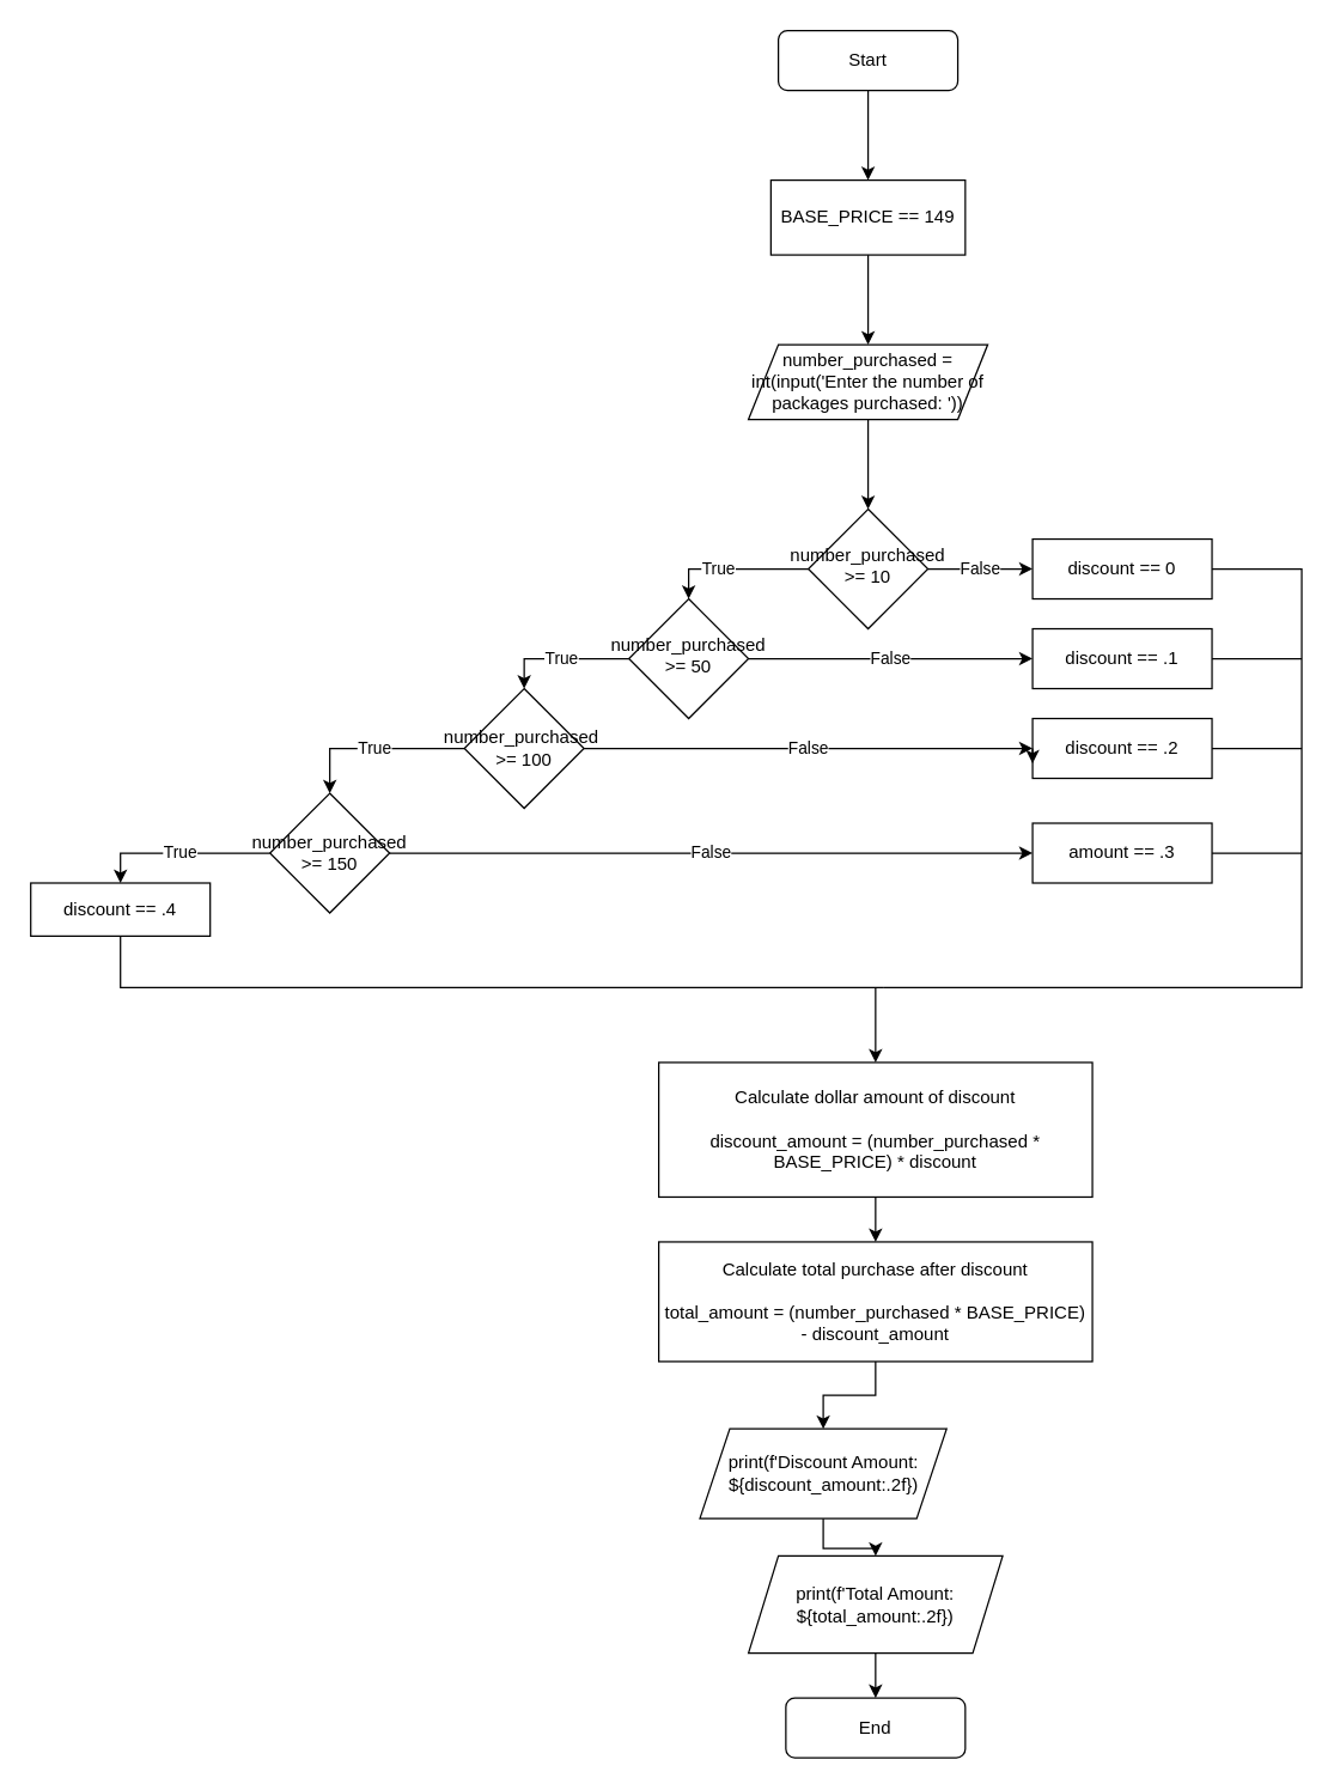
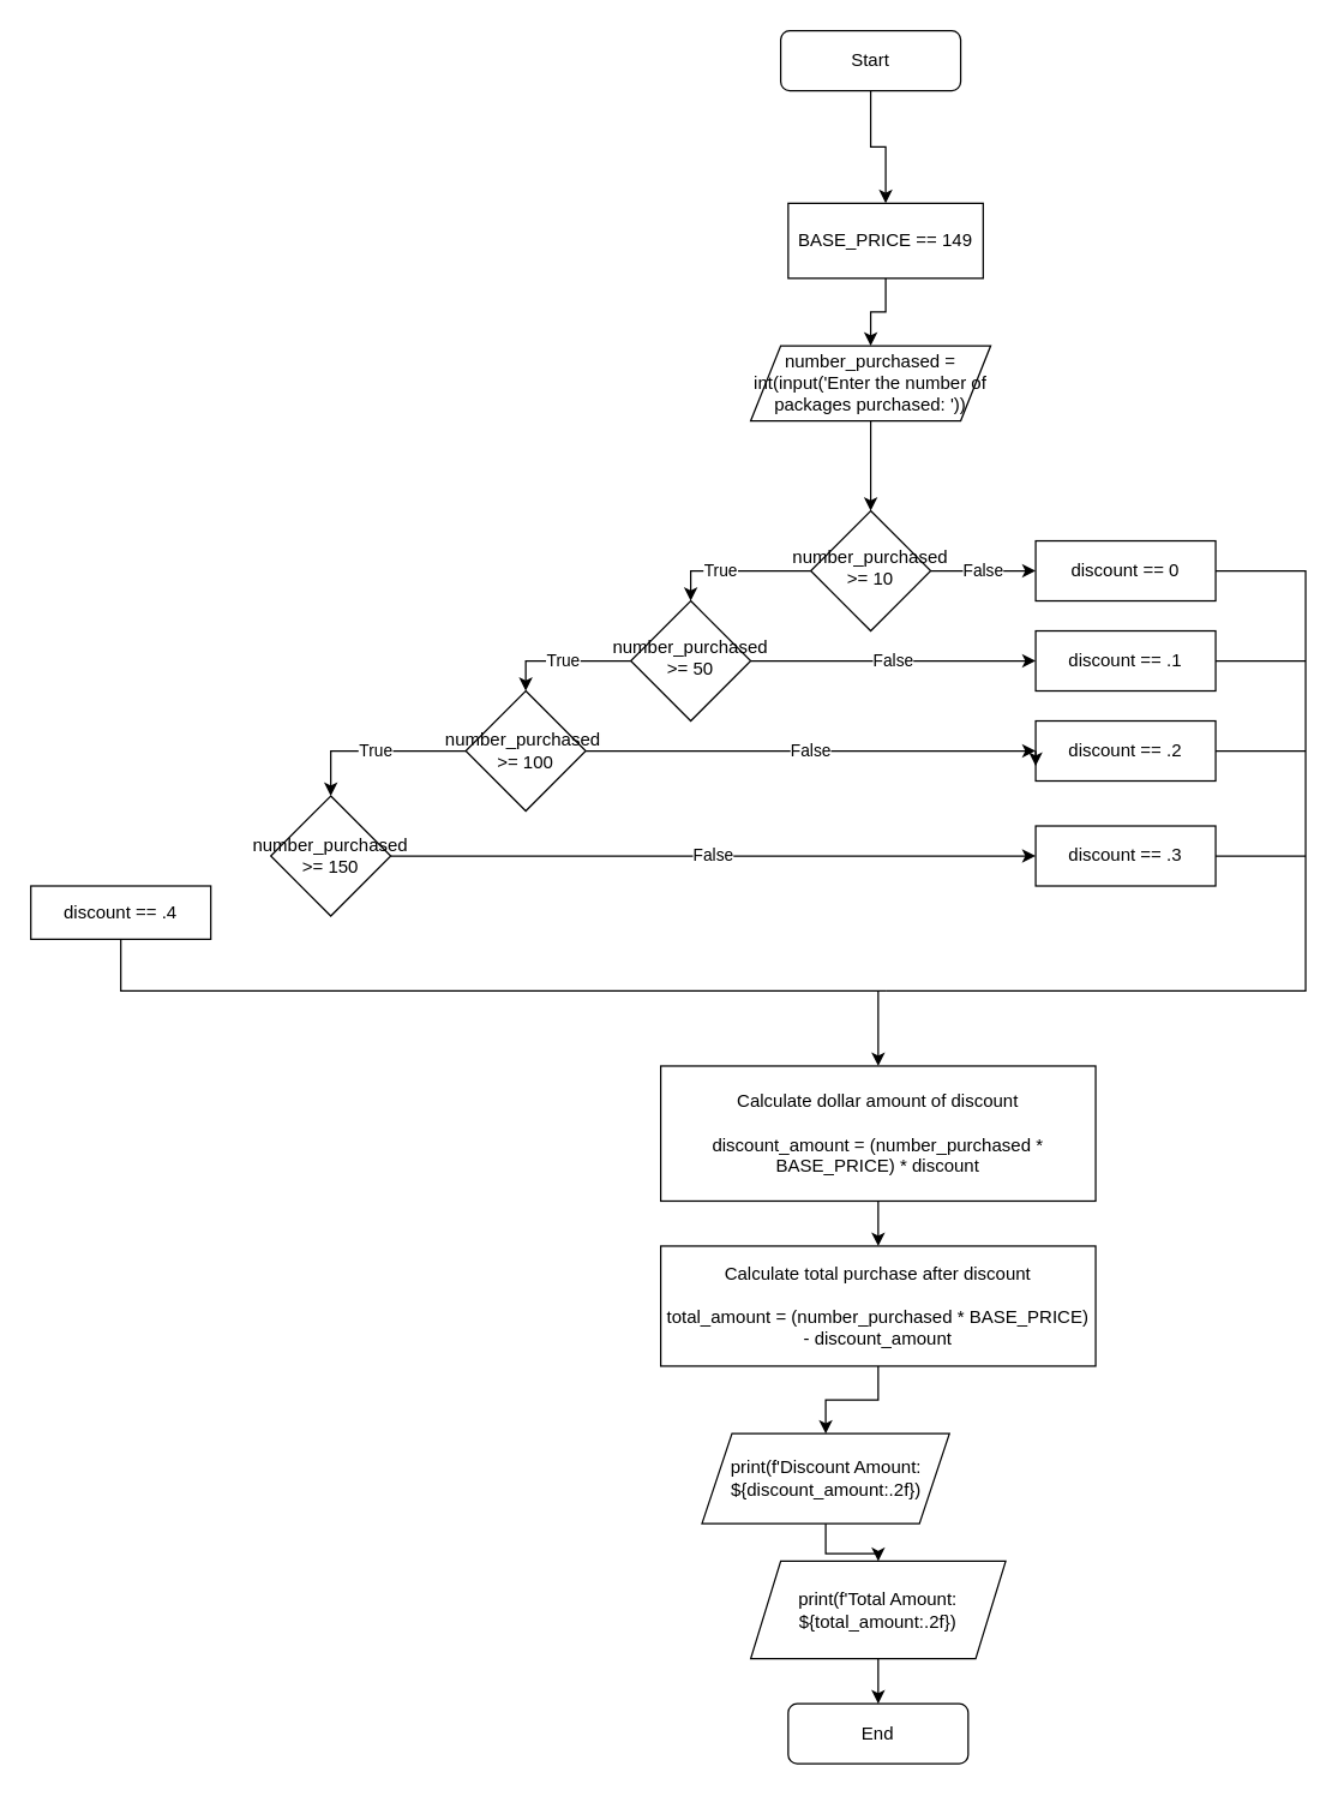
- <mxCell id="37" value="BASE_PRICE == 149" style="rounded=0;whiteSpace=wrap;html=1;" vertex="1" parent="2"><mxGeometry x="495" y="100" width="130" height="50" as="geometry" /></mxCell>
+ <mxCell id="37" value="BASE_PRICE == 149" style="rounded=0;whiteSpace=wrap;html=1;" vertex="1" parent="2"><mxGeometry x="505" y="115" width="130" height="50" as="geometry" /></mxCell>
- <mxCell id="22" value="True" style="edgeStyle=orthogonalEdgeStyle;rounded=0;orthogonalLoop=1;jettySize=auto;html=1;entryX=0.5;entryY=0;entryDx=0;entryDy=0;" edge="1" parent="2" source="15" target="20"><mxGeometry relative="1" as="geometry" /></mxCell>
- <mxCell id="18" value="amount == .3" style="rounded=0;html=1;verticalAlign=middle;whiteSpace=wrap;" vertex="1" parent="2"><mxGeometry x="670" y="530" width="120" height="40" as="geometry" /></mxCell>
+ <mxCell id="18" value="discount == .3" style="rounded=0;html=1;verticalAlign=middle;whiteSpace=wrap;" vertex="1" parent="2"><mxGeometry x="670" y="530" width="120" height="40" as="geometry" /></mxCell>
